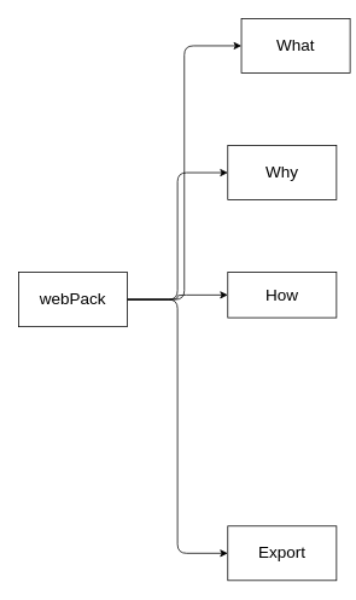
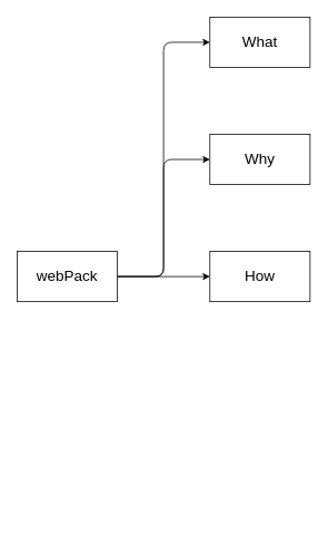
- <mxCell id="10" value="&lt;span style=&quot;font-size: 18px&quot;&gt;What&lt;/span&gt;" style="rounded=0;whiteSpace=wrap;html=1;" vertex="1" parent="1"><mxGeometry x="266" y="20" width="120" height="60" as="geometry" /></mxCell>
+ <mxCell id="10" value="&lt;span style=&quot;font-size: 18px&quot;&gt;What&lt;/span&gt;" style="rounded=0;whiteSpace=wrap;html=1;" vertex="1" parent="1"><mxGeometry x="251" y="20" width="120" height="60" as="geometry" /></mxCell>
- <mxCell id="3" value="&lt;span style=&quot;font-size: 18px&quot;&gt;How&lt;/span&gt;" style="rounded=0;whiteSpace=wrap;html=1;" vertex="1" parent="1"><mxGeometry x="251" y="300" width="120" height="50" as="geometry" /></mxCell>
+ <mxCell id="3" value="&lt;span style=&quot;font-size: 18px&quot;&gt;How&lt;/span&gt;" style="rounded=0;whiteSpace=wrap;html=1;" vertex="1" parent="1"><mxGeometry x="251" y="300" width="120" height="60" as="geometry" /></mxCell>
- <mxCell id="7" style="edgeStyle=orthogonalEdgeStyle;rounded=1;orthogonalLoop=1;jettySize=auto;html=1;exitX=1;exitY=0.5;exitDx=0;exitDy=0;entryX=0;entryY=0.5;entryDx=0;entryDy=0;" edge="1" parent="1" source="8" target="9"><mxGeometry relative="1" as="geometry" /></mxCell>
- <mxCell id="9" value="&lt;span style=&quot;font-size: 18px&quot;&gt;Export&lt;/span&gt;" style="rounded=0;whiteSpace=wrap;html=1;" vertex="1" parent="1"><mxGeometry x="251" y="580" width="120" height="60" as="geometry" /></mxCell>
